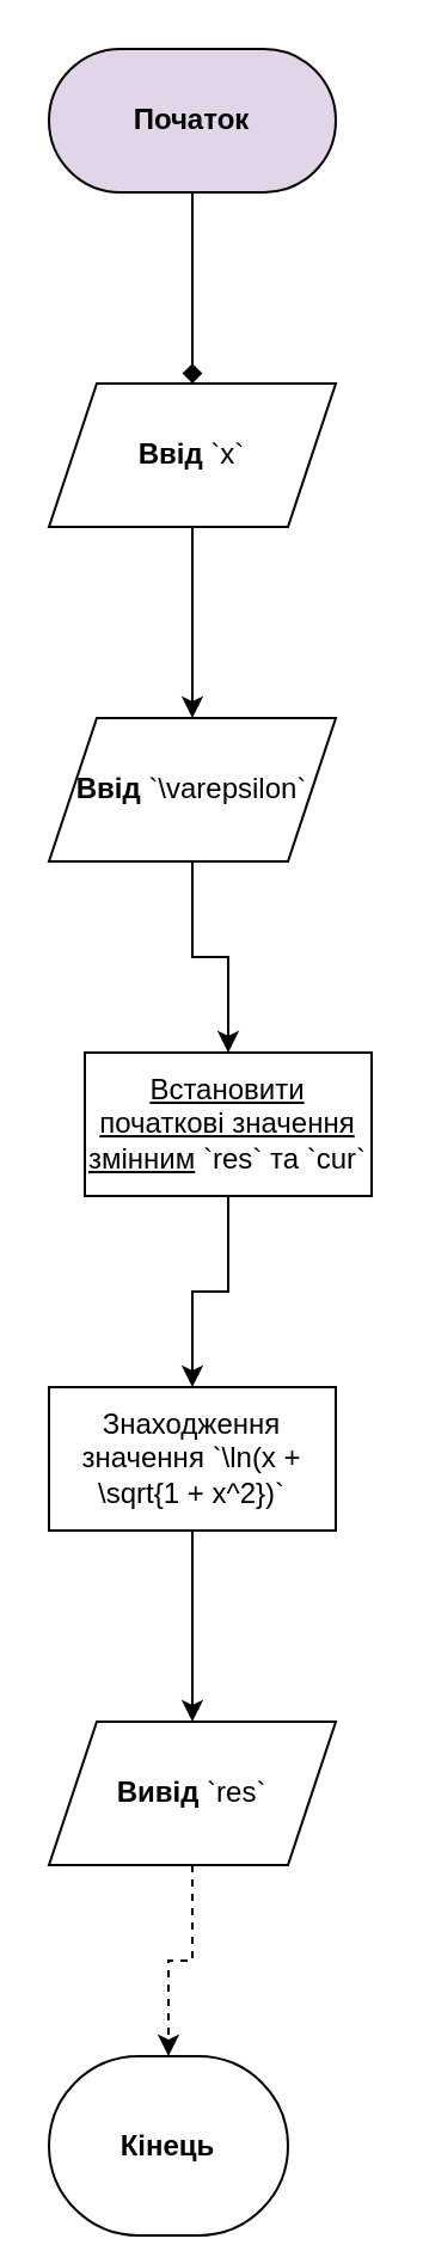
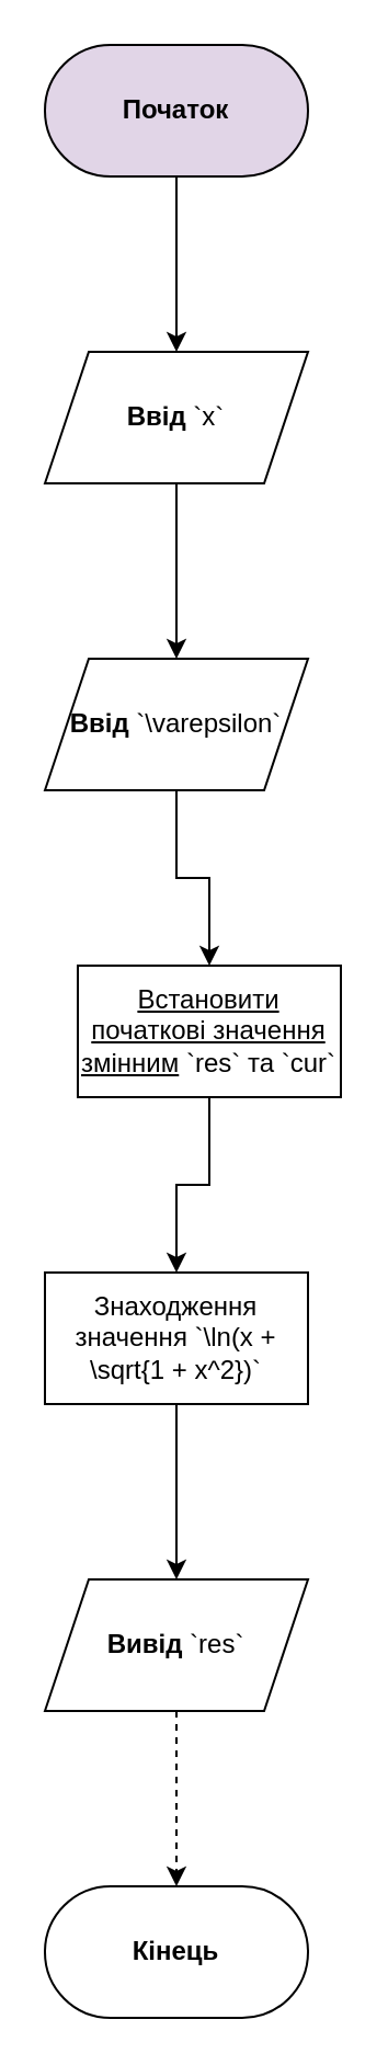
- <mxCell id="2" style="edgeStyle=orthogonalEdgeStyle;rounded=0;orthogonalLoop=1;jettySize=auto;html=1;exitX=0.5;exitY=1;exitDx=0;exitDy=0;entryX=0.5;entryY=0;entryDx=0;entryDy=0;endArrow=diamond;" edge="1" parent="1" source="3" target="5"><mxGeometry relative="1" as="geometry" /></mxCell>
+ <mxCell id="2" style="edgeStyle=orthogonalEdgeStyle;rounded=0;orthogonalLoop=1;jettySize=auto;html=1;exitX=0.5;exitY=1;exitDx=0;exitDy=0;entryX=0.5;entryY=0;entryDx=0;entryDy=0;" edge="1" parent="1" source="3" target="5"><mxGeometry relative="1" as="geometry" /></mxCell>
- <mxCell id="14" value="&lt;b&gt;Кінець&lt;/b&gt;" style="rounded=1;whiteSpace=wrap;html=1;arcSize=50;" vertex="1" parent="1"><mxGeometry x="20" y="860" width="100" height="75" as="geometry" /></mxCell>
+ <mxCell id="14" value="&lt;b&gt;Кінець&lt;/b&gt;" style="rounded=1;whiteSpace=wrap;html=1;arcSize=50;" vertex="1" parent="1"><mxGeometry x="20" y="860" width="120" height="60" as="geometry" /></mxCell>
